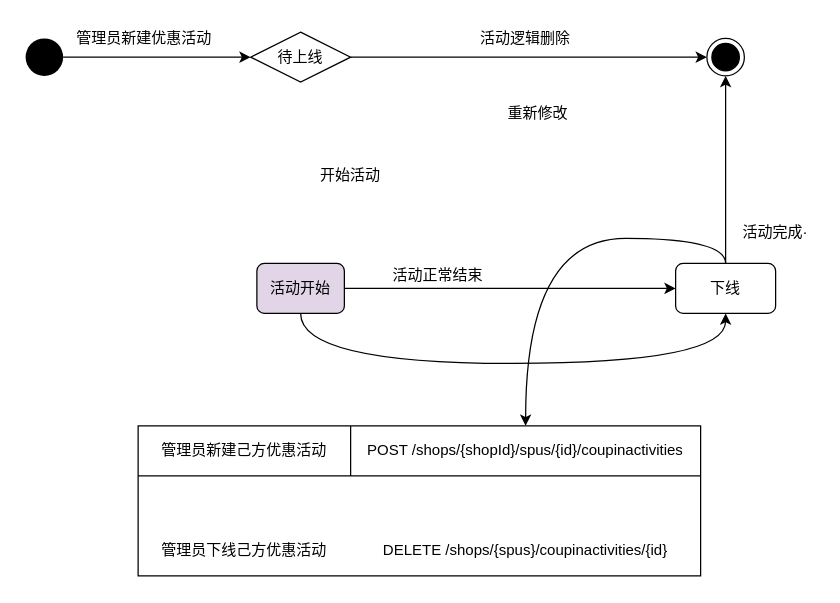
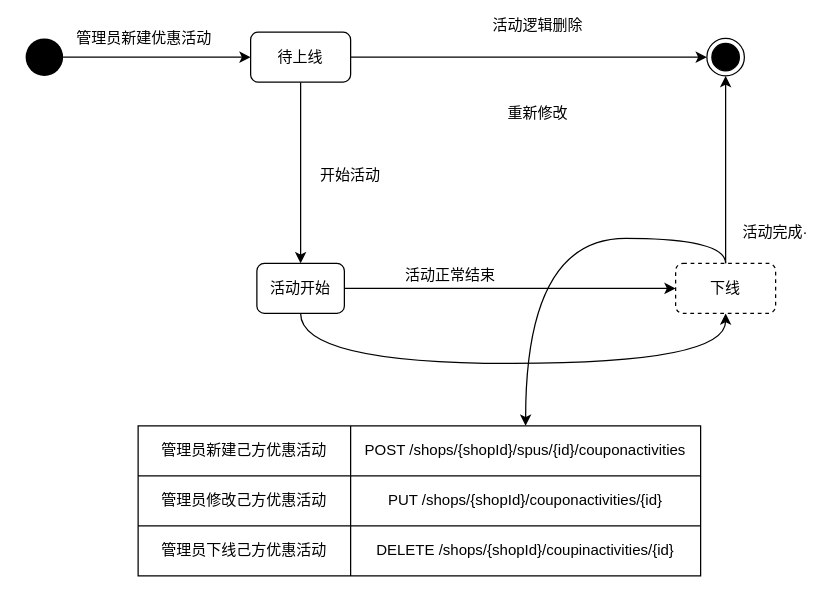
- <mxCell id="19" value="活动逻辑删除" style="text;html=1;strokeColor=none;fillColor=none;align=center;verticalAlign=middle;whiteSpace=wrap;rounded=0;" vertex="1" parent="1"><mxGeometry x="370" y="20" width="100" height="20" as="geometry" /></mxCell>
+ <mxCell id="19" value="活动逻辑删除" style="text;html=1;strokeColor=none;fillColor=none;align=center;verticalAlign=middle;whiteSpace=wrap;rounded=0;" vertex="1" parent="1"><mxGeometry x="380" y="10" width="100" height="20" as="geometry" /></mxCell>
- <mxCell id="6" value="待上线" style="rhombus;whiteSpace=wrap;html=1;" vertex="1" parent="1"><mxGeometry x="200" y="25" width="80" height="40" as="geometry" /></mxCell>
+ <mxCell id="6" value="待上线" style="rounded=1;whiteSpace=wrap;html=1;" vertex="1" parent="1"><mxGeometry x="200" y="25" width="80" height="40" as="geometry" /></mxCell>
+ <mxCell id="4" style="edgeStyle=orthogonalEdgeStyle;rounded=0;orthogonalLoop=1;jettySize=auto;html=1;exitX=0.5;exitY=1;exitDx=0;exitDy=0;entryX=0.5;entryY=0;entryDx=0;entryDy=0;" edge="1" parent="1" source="6" target="9"><mxGeometry relative="1" as="geometry" /></mxCell>
- <mxCell id="15" value="活动正常结束" style="text;html=1;strokeColor=none;fillColor=none;align=center;verticalAlign=middle;whiteSpace=wrap;rounded=0;" vertex="1" parent="1"><mxGeometry x="290" y="210" width="120" height="20" as="geometry" /></mxCell>
+ <mxCell id="15" value="活动正常结束" style="text;html=1;strokeColor=none;fillColor=none;align=center;verticalAlign=middle;whiteSpace=wrap;rounded=0;" vertex="1" parent="1"><mxGeometry x="300" y="210" width="120" height="20" as="geometry" /></mxCell>
- <mxCell id="9" value="活动开始" style="rounded=1;whiteSpace=wrap;html=1;fillColor=#e1d5e7;" vertex="1" parent="1"><mxGeometry x="205" y="210" width="70" height="40" as="geometry" /></mxCell>
+ <mxCell id="9" value="活动开始" style="rounded=1;whiteSpace=wrap;html=1;" vertex="1" parent="1"><mxGeometry x="205" y="210" width="70" height="40" as="geometry" /></mxCell>
- <mxCell id="12" value="下线" style="rounded=1;whiteSpace=wrap;html=1;" vertex="1" parent="1"><mxGeometry x="540" y="210" width="80" height="40" as="geometry" /></mxCell>
+ <mxCell id="12" value="下线" style="rounded=1;whiteSpace=wrap;html=1;dashed=1;" vertex="1" parent="1"><mxGeometry x="540" y="210" width="80" height="40" as="geometry" /></mxCell>
- <mxCell id="23" value="POST /shops/{shopId}/spus/{id}/coupinactivities" style="shape=partialRectangle;html=1;whiteSpace=wrap;connectable=0;overflow=hidden;fillColor=none;top=0;left=0;bottom=0;right=0;" vertex="1" parent="21"><mxGeometry x="170" width="280" height="40" as="geometry" /></mxCell>
+ <mxCell id="23" value="POST /shops/{shopId}/spus/{id}/couponactivities" style="shape=partialRectangle;html=1;whiteSpace=wrap;connectable=0;overflow=hidden;fillColor=none;top=0;left=0;bottom=0;right=0;" vertex="1" parent="21"><mxGeometry x="170" width="280" height="40" as="geometry" /></mxCell>
+ <mxCell id="25" value="管理员修改己方优惠活动" style="shape=partialRectangle;html=1;whiteSpace=wrap;connectable=0;overflow=hidden;fillColor=none;top=0;left=0;bottom=0;right=0;" vertex="1" parent="24"><mxGeometry width="170" height="40" as="geometry" /></mxCell>
+ <mxCell id="26" value="PUT /shops/{shopId}/couponactivities/{id}" style="shape=partialRectangle;html=1;whiteSpace=wrap;connectable=0;overflow=hidden;fillColor=none;top=0;left=0;bottom=0;right=0;" vertex="1" parent="24"><mxGeometry x="170" width="280" height="40" as="geometry" /></mxCell>
- <mxCell id="29" value="DELETE /shops/{spus}/coupinactivities/{id}" style="shape=partialRectangle;html=1;whiteSpace=wrap;connectable=0;overflow=hidden;fillColor=none;top=0;left=0;bottom=0;right=0;" vertex="1" parent="27"><mxGeometry x="170" width="280" height="40" as="geometry" /></mxCell>
+ <mxCell id="29" value="DELETE /shops/{shopId}/coupinactivities/{id}" style="shape=partialRectangle;html=1;whiteSpace=wrap;connectable=0;overflow=hidden;fillColor=none;top=0;left=0;bottom=0;right=0;" vertex="1" parent="27"><mxGeometry x="170" width="280" height="40" as="geometry" /></mxCell>
